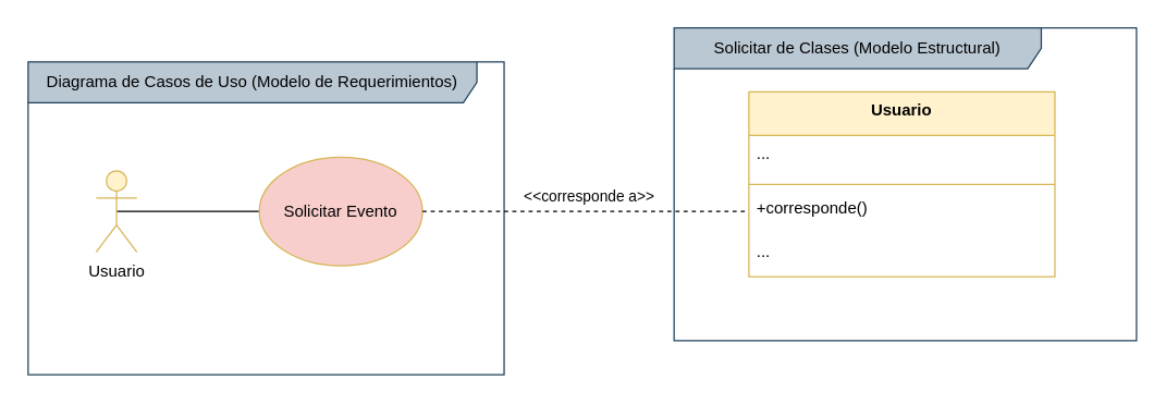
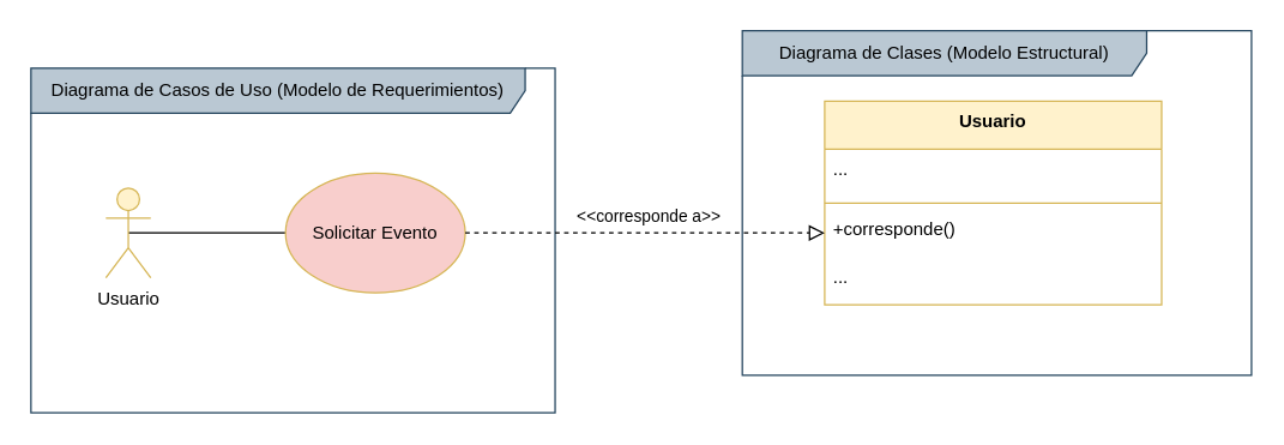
- <mxCell id="6" value="Solicitar de Clases (Modelo Estructural)" style="shape=umlFrame;whiteSpace=wrap;html=1;pointerEvents=0;recursiveResize=0;container=1;collapsible=0;width=270;height=30;fillColor=#bac8d3;strokeColor=#23445d;" vertex="1" parent="1"><mxGeometry x="495" y="20" width="340" height="230" as="geometry" /></mxCell>
+ <mxCell id="6" value="Diagrama de Clases (Modelo Estructural)" style="shape=umlFrame;whiteSpace=wrap;html=1;pointerEvents=0;recursiveResize=0;container=1;collapsible=0;width=270;height=30;fillColor=#bac8d3;strokeColor=#23445d;" vertex="1" parent="1"><mxGeometry x="495" y="20" width="340" height="230" as="geometry" /></mxCell>
- <mxCell id="12" value="" style="endArrow=none;startArrow=none;endFill=0;startFill=0;endSize=8;html=1;verticalAlign=bottom;dashed=1;labelBackgroundColor=none;rounded=0;" edge="1" parent="1" source="5" target="10"><mxGeometry width="160" relative="1" as="geometry"><mxPoint x="420" y="155" as="sourcePoint" /><mxPoint x="580" y="155" as="targetPoint" /></mxGeometry></mxCell>
+ <mxCell id="12" value="" style="endArrow=block;startArrow=none;endFill=0;startFill=0;endSize=8;html=1;verticalAlign=bottom;dashed=1;labelBackgroundColor=none;rounded=0;" edge="1" parent="1" source="5" target="10"><mxGeometry width="160" relative="1" as="geometry"><mxPoint x="420" y="155" as="sourcePoint" /><mxPoint x="580" y="155" as="targetPoint" /></mxGeometry></mxCell>
